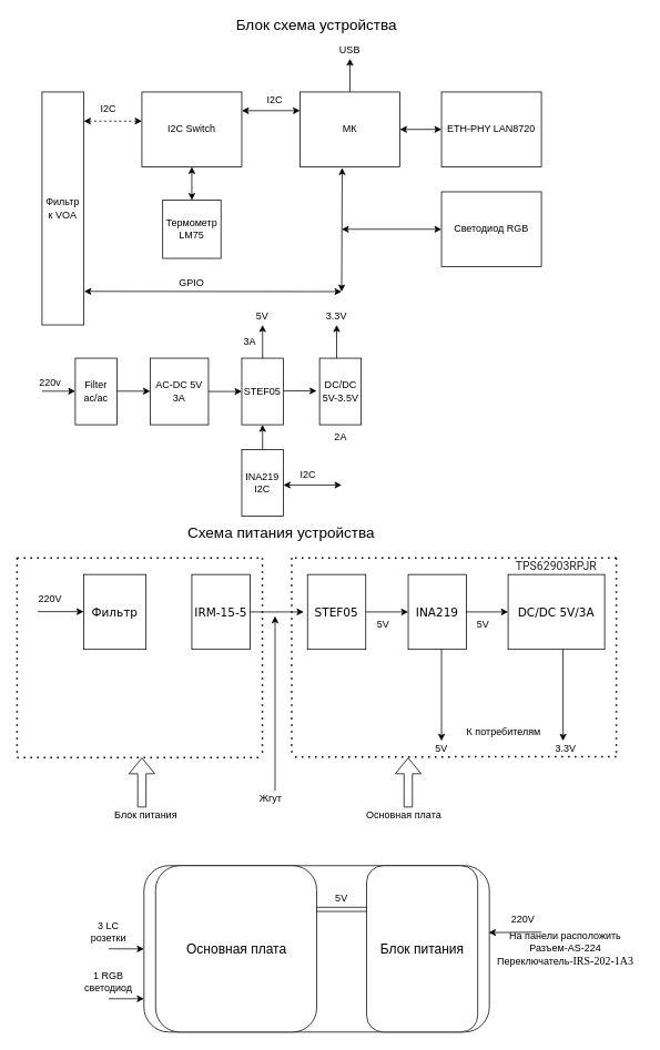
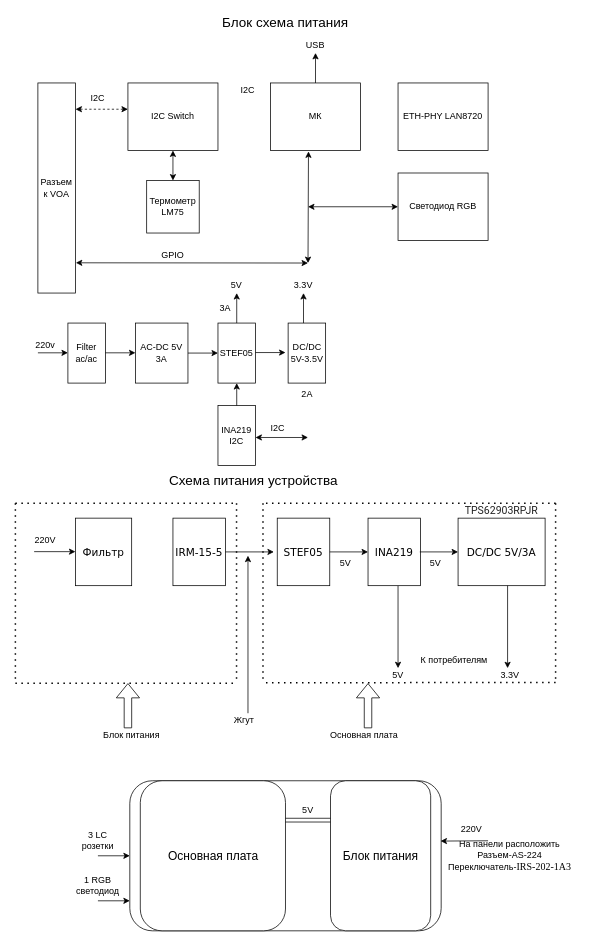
- <mxCell id="39" value="&lt;font style=&quot;font-size: 18px&quot;&gt;Блок схема устройства&lt;/font&gt;" style="text;html=1;strokeColor=none;fillColor=none;align=center;verticalAlign=middle;whiteSpace=wrap;rounded=0;" vertex="1" parent="1"><mxGeometry x="280" y="20" width="200" height="20" as="geometry" /></mxCell>
+ <mxCell id="39" value="&lt;font style=&quot;font-size: 18px&quot;&gt;Блок схема питания&lt;/font&gt;" style="text;html=1;strokeColor=none;fillColor=none;align=center;verticalAlign=middle;whiteSpace=wrap;rounded=0;" vertex="1" parent="1"><mxGeometry x="280" y="20" width="200" height="20" as="geometry" /></mxCell>
- <mxCell id="8" value="" style="endArrow=classic;startArrow=classic;html=1;exitX=1;exitY=0.25;exitDx=0;exitDy=0;entryX=0;entryY=0.25;entryDx=0;entryDy=0;" parent="1" source="3" target="7" edge="1"><mxGeometry width="50" height="50" relative="1" as="geometry"><mxPoint x="110" y="155" as="sourcePoint" /><mxPoint x="180" y="155.01" as="targetPoint" /></mxGeometry></mxCell>
- <mxCell id="32" value="" style="endArrow=classic;startArrow=classic;html=1;entryX=0;entryY=0.5;entryDx=0;entryDy=0;exitX=1;exitY=0.5;exitDx=0;exitDy=0;" parent="1" source="7" target="31" edge="1"><mxGeometry width="50" height="50" relative="1" as="geometry"><mxPoint x="250" y="250" as="sourcePoint" /><mxPoint x="300" y="200" as="targetPoint" /></mxGeometry></mxCell>
- <mxCell id="2" value="Фильтр к VOA" style="rounded=0;whiteSpace=wrap;html=1;" parent="1" vertex="1"><mxGeometry x="50" y="110" width="50" height="280" as="geometry" /></mxCell>
+ <mxCell id="2" value="Разъем к VOA" style="rounded=0;whiteSpace=wrap;html=1;" parent="1" vertex="1"><mxGeometry x="50" y="110" width="50" height="280" as="geometry" /></mxCell>
